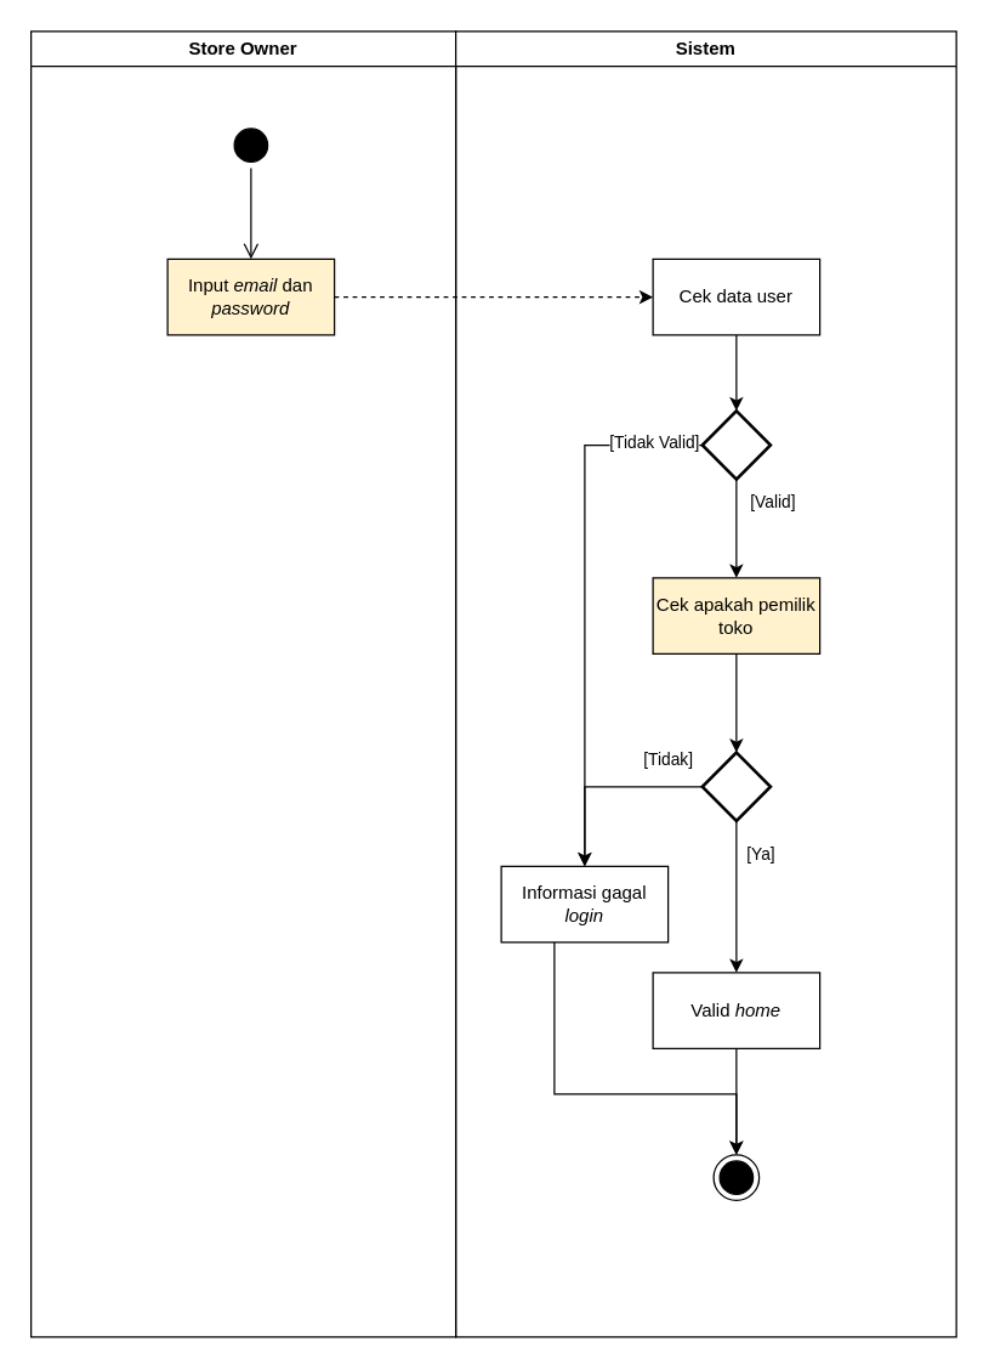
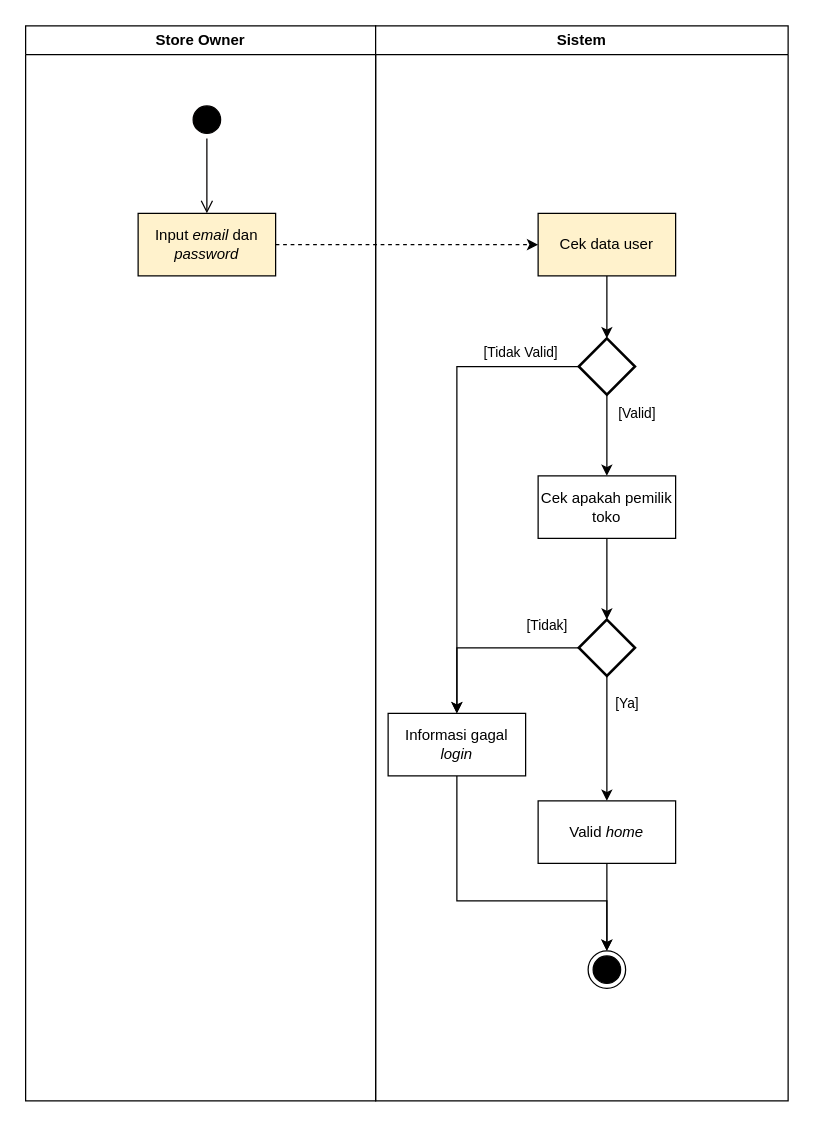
- <mxCell id="9" value="Cek data user" style="html=1;whiteSpace=wrap;movable=1;resizable=1;rotatable=1;deletable=1;editable=1;locked=0;connectable=1;" vertex="1" parent="7"><mxGeometry x="130" y="150" width="110" height="50" as="geometry" /></mxCell>
+ <mxCell id="9" value="Cek data user" style="html=1;whiteSpace=wrap;movable=1;resizable=1;rotatable=1;deletable=1;editable=1;locked=0;connectable=1;fillColor=#fff2cc;" vertex="1" parent="7"><mxGeometry x="130" y="150" width="110" height="50" as="geometry" /></mxCell>
- <mxCell id="19" value="Cek apakah pemilik toko" style="html=1;whiteSpace=wrap;movable=1;resizable=1;rotatable=1;deletable=1;editable=1;locked=0;connectable=1;fillColor=#fff2cc;" vertex="1" parent="7"><mxGeometry x="130" y="360" width="110" height="50" as="geometry" /></mxCell>
+ <mxCell id="19" value="Cek apakah pemilik toko" style="html=1;whiteSpace=wrap;movable=1;resizable=1;rotatable=1;deletable=1;editable=1;locked=0;connectable=1;" vertex="1" parent="7"><mxGeometry x="130" y="360" width="110" height="50" as="geometry" /></mxCell>
- <mxCell id="16" value="Informasi gagal &lt;i&gt;login&lt;/i&gt;" style="html=1;whiteSpace=wrap;movable=1;resizable=1;rotatable=1;deletable=1;editable=1;locked=0;connectable=1;" vertex="1" parent="7"><mxGeometry x="30" y="550" width="110" height="50" as="geometry" /></mxCell>
+ <mxCell id="16" value="Informasi gagal &lt;i&gt;login&lt;/i&gt;" style="html=1;whiteSpace=wrap;movable=1;resizable=1;rotatable=1;deletable=1;editable=1;locked=0;connectable=1;" vertex="1" parent="7"><mxGeometry x="10" y="550" width="110" height="50" as="geometry" /></mxCell>
